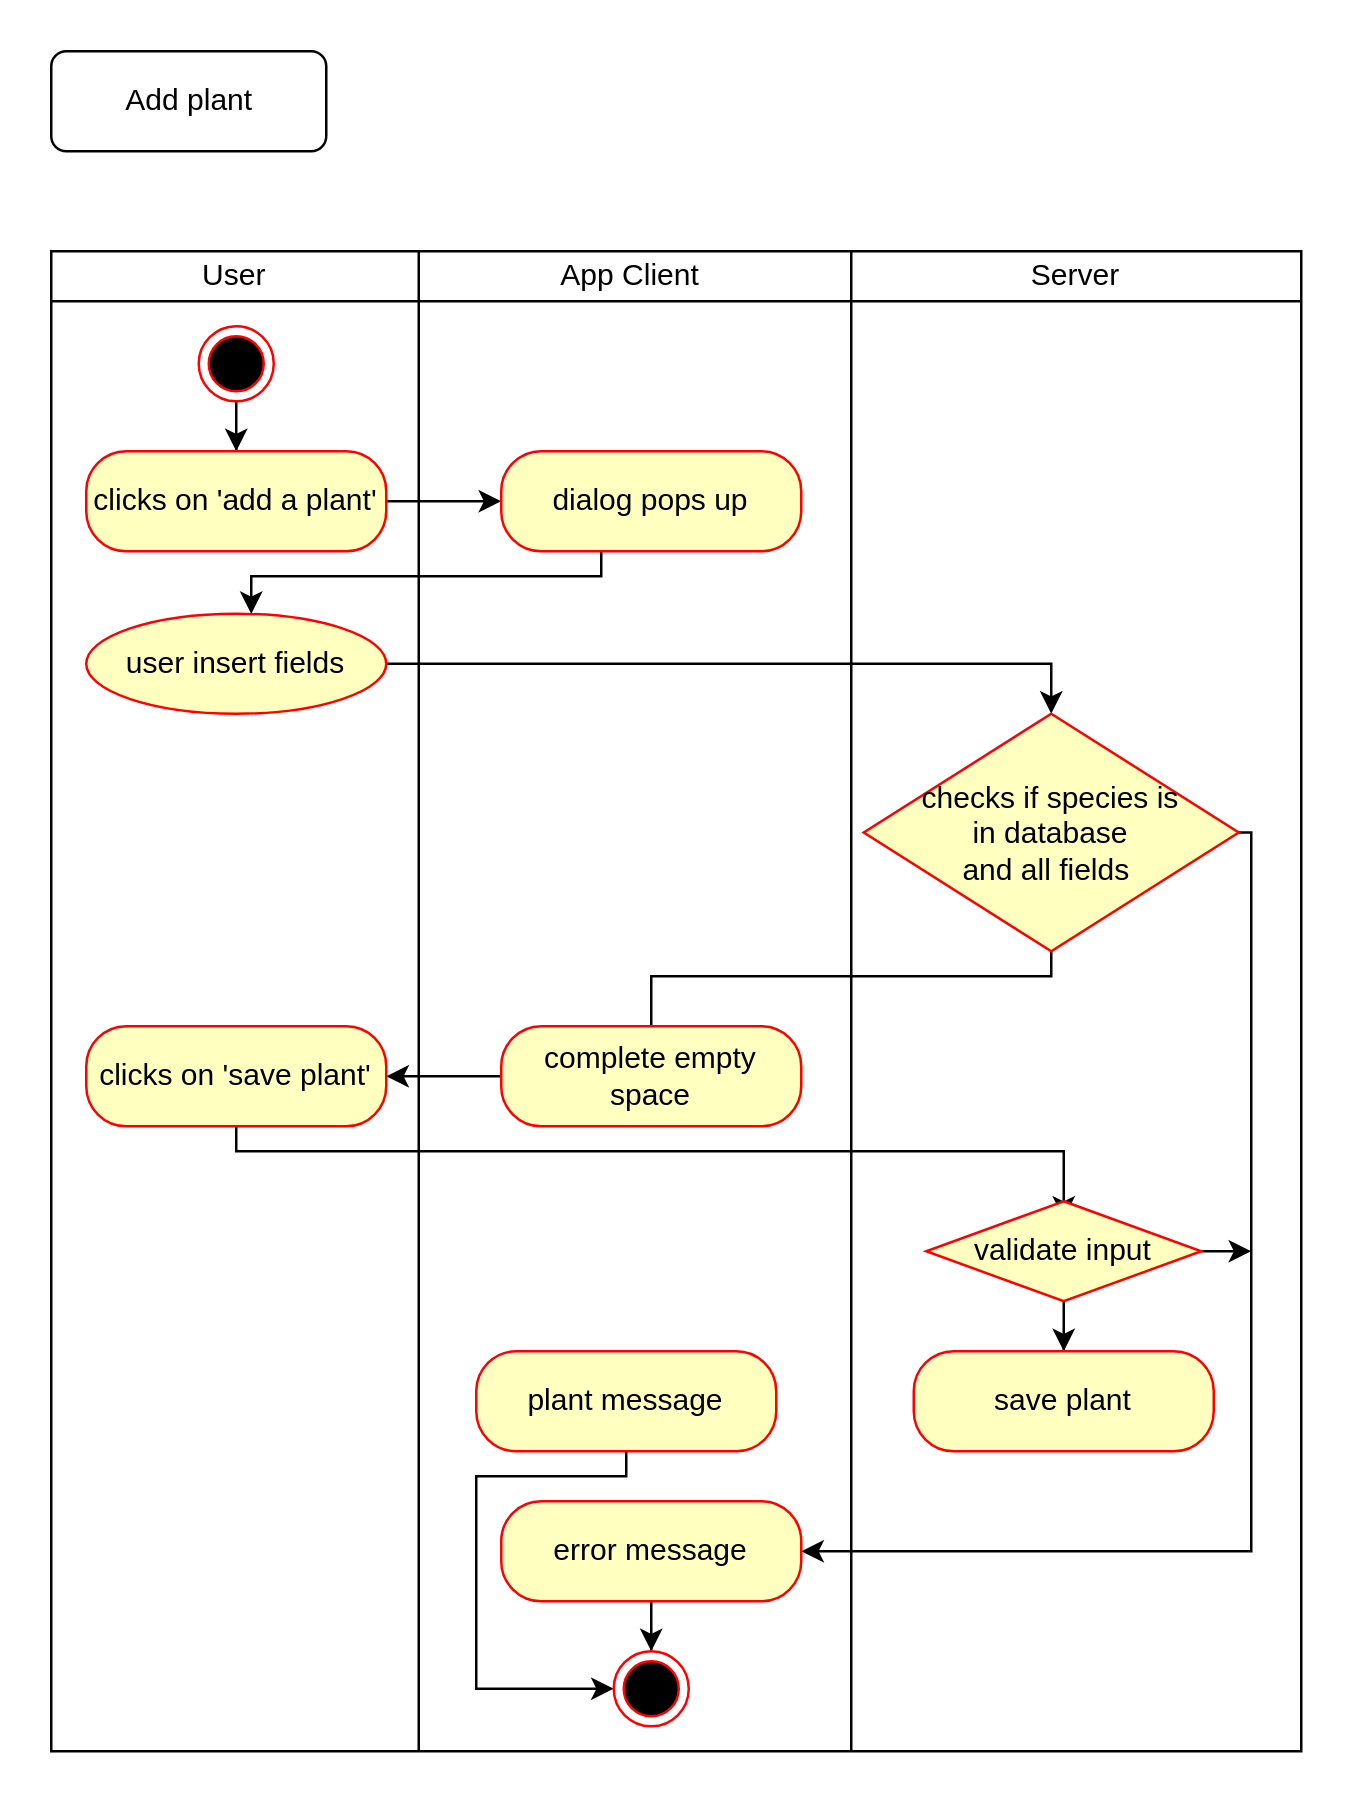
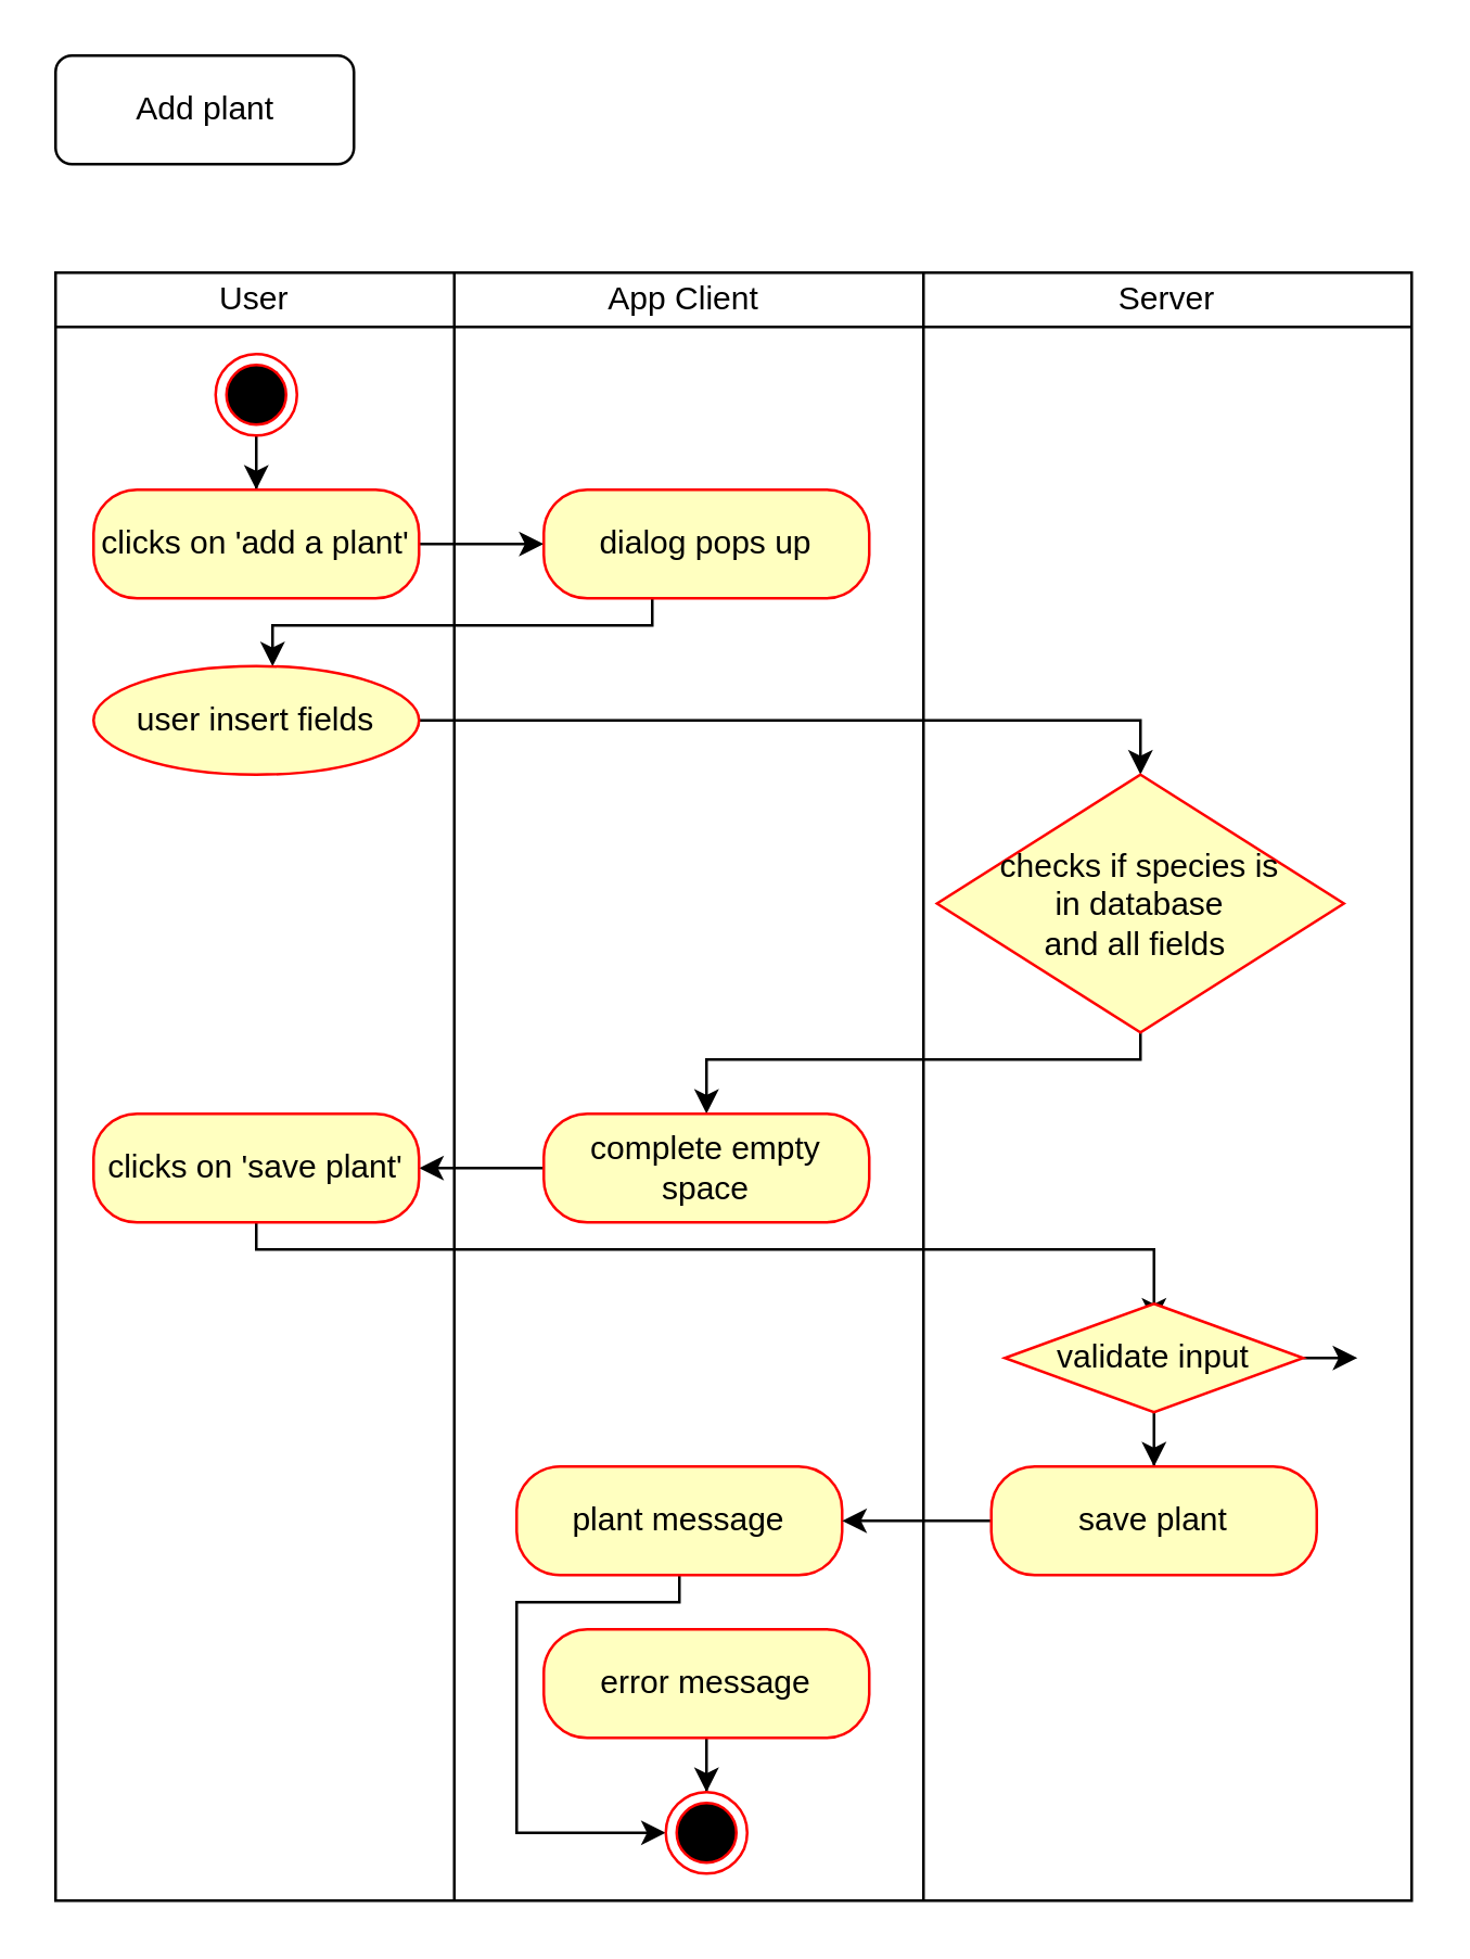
- <mxCell id="19" value="" style="edgeStyle=orthogonalEdgeStyle;rounded=0;orthogonalLoop=1;jettySize=auto;html=1;endArrow=none;" edge="1" parent="1" source="21" target="23"><mxGeometry relative="1" as="geometry"><Array as="points"><mxPoint x="420" y="390" /><mxPoint x="260" y="390" /></Array></mxGeometry></mxCell>
+ <mxCell id="19" value="" style="edgeStyle=orthogonalEdgeStyle;rounded=0;orthogonalLoop=1;jettySize=auto;html=1;" edge="1" parent="1" source="21" target="23"><mxGeometry relative="1" as="geometry"><Array as="points"><mxPoint x="420" y="390" /><mxPoint x="260" y="390" /></Array></mxGeometry></mxCell>
- <mxCell id="20" value="" style="edgeStyle=orthogonalEdgeStyle;rounded=0;orthogonalLoop=1;jettySize=auto;html=1;entryX=1;entryY=0.5;entryDx=0;entryDy=0;" edge="1" parent="1" source="21" target="29"><mxGeometry relative="1" as="geometry"><mxPoint x="590" y="332.5" as="targetPoint" /><Array as="points"><mxPoint x="500" y="333" /><mxPoint x="500" y="620" /></Array></mxGeometry></mxCell>
+ <mxCell id="34" value="" style="edgeStyle=orthogonalEdgeStyle;rounded=0;orthogonalLoop=1;jettySize=auto;html=1;" edge="1" parent="1" source="35" target="27"><mxGeometry relative="1" as="geometry" /></mxCell>
